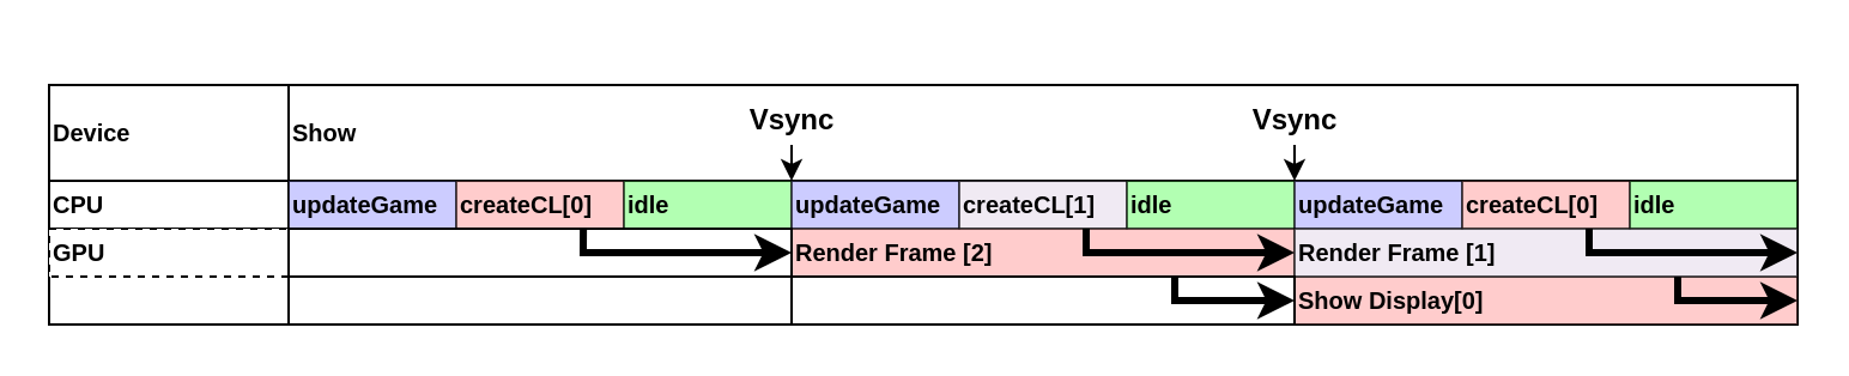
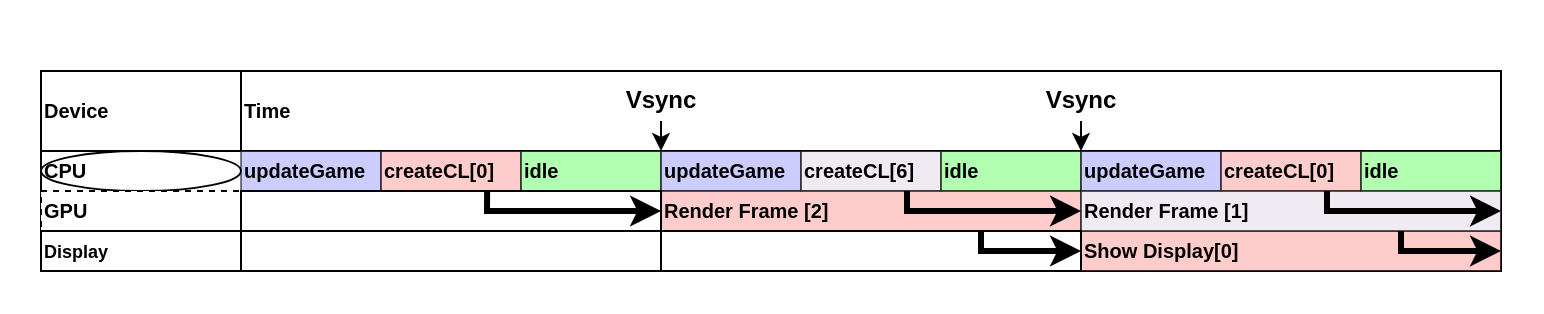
- <mxCell id="7" value="&lt;b&gt;&lt;font style=&quot;font-size: 10px;&quot;&gt;Show&lt;/font&gt;&lt;/b&gt;" style="rounded=0;whiteSpace=wrap;html=1;align=left;" vertex="1" parent="1"><mxGeometry x="120" y="35" width="630" height="40" as="geometry" /></mxCell>
+ <mxCell id="7" value="&lt;b&gt;&lt;font style=&quot;font-size: 10px;&quot;&gt;Time&lt;/font&gt;&lt;/b&gt;" style="rounded=0;whiteSpace=wrap;html=1;align=left;" vertex="1" parent="1"><mxGeometry x="120" y="35" width="630" height="40" as="geometry" /></mxCell>
- <mxCell id="4" value="&lt;b&gt;&lt;font style=&quot;font-size: 10px;&quot;&gt;CPU&lt;/font&gt;&lt;/b&gt;" style="rounded=0;whiteSpace=wrap;html=1;align=left;" vertex="1" parent="1"><mxGeometry x="20" y="75" width="100" height="20" as="geometry" /></mxCell>
+ <mxCell id="4" value="&lt;b&gt;&lt;font style=&quot;font-size: 10px;&quot;&gt;CPU&lt;/font&gt;&lt;/b&gt;" style="ellipse;whiteSpace=wrap;html=1;align=left;" vertex="1" parent="1"><mxGeometry x="20" y="75" width="100" height="20" as="geometry" /></mxCell>
- <mxCell id="12" value="&lt;b&gt;&lt;font style=&quot;font-size: 10px;&quot;&gt;createCL[1]&lt;/font&gt;&lt;/b&gt;" style="rounded=0;whiteSpace=wrap;html=1;fillColor=#E1D5E7;opacity=50;align=left;" vertex="1" parent="1"><mxGeometry x="400" y="75" width="70" height="20" as="geometry" /></mxCell>
+ <mxCell id="12" value="&lt;b&gt;&lt;font style=&quot;font-size: 10px;&quot;&gt;createCL[6]&lt;/font&gt;&lt;/b&gt;" style="rounded=0;whiteSpace=wrap;html=1;fillColor=#E1D5E7;opacity=50;align=left;" vertex="1" parent="1"><mxGeometry x="400" y="75" width="70" height="20" as="geometry" /></mxCell>
+ <mxCell id="6" value="&lt;b&gt;&lt;font style=&quot;font-size: 9px;&quot;&gt;Display&lt;/font&gt;&lt;/b&gt;" style="rounded=0;whiteSpace=wrap;html=1;align=left;" vertex="1" parent="1"><mxGeometry x="20" y="115" width="100" height="20" as="geometry" /></mxCell>
